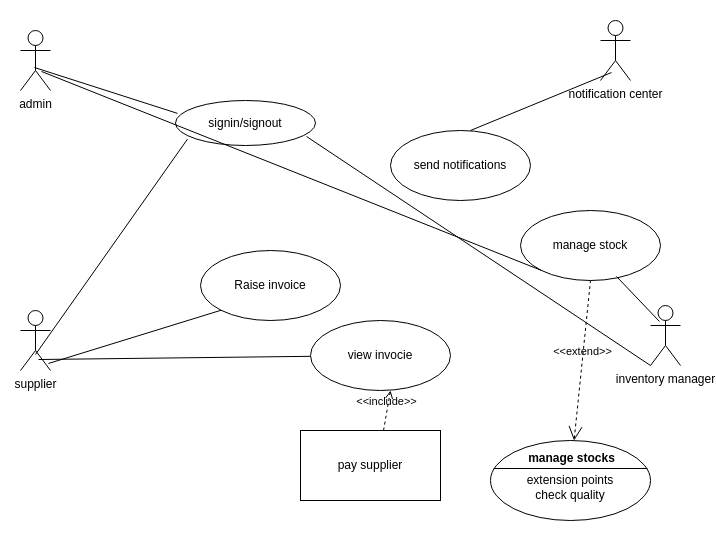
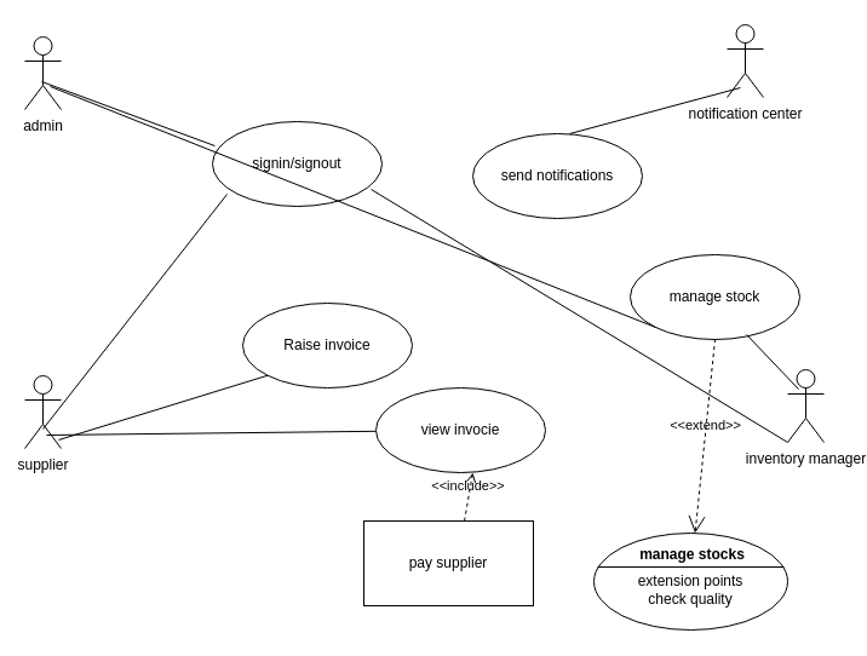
- <mxCell id="2" value="signin/signout" style="ellipse;whiteSpace=wrap;html=1;" vertex="1" parent="1"><mxGeometry x="175" y="100" width="140" height="45" as="geometry" /></mxCell>
+ <mxCell id="2" value="signin/signout" style="ellipse;whiteSpace=wrap;html=1;" vertex="1" parent="1"><mxGeometry x="175" y="100" width="140" height="70" as="geometry" /></mxCell>
- <mxCell id="3" value="send notifications" style="ellipse;whiteSpace=wrap;html=1;" vertex="1" parent="1"><mxGeometry x="390" y="130" width="140" height="70" as="geometry" /></mxCell>
+ <mxCell id="3" value="send notifications" style="ellipse;whiteSpace=wrap;html=1;" vertex="1" parent="1"><mxGeometry x="390" y="110" width="140" height="70" as="geometry" /></mxCell>
